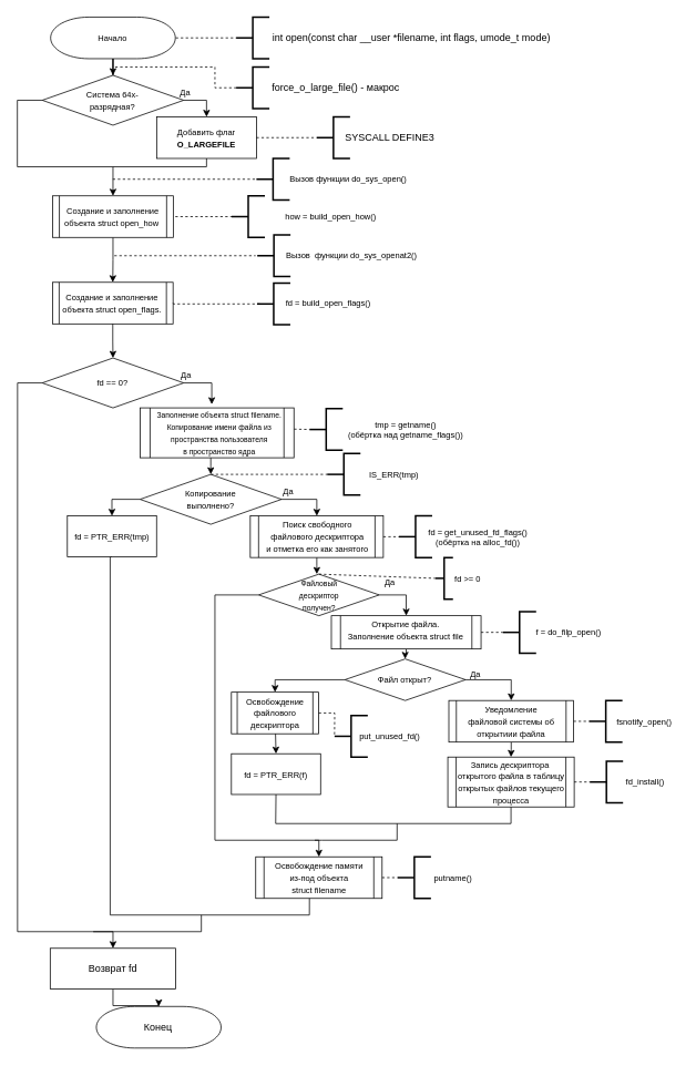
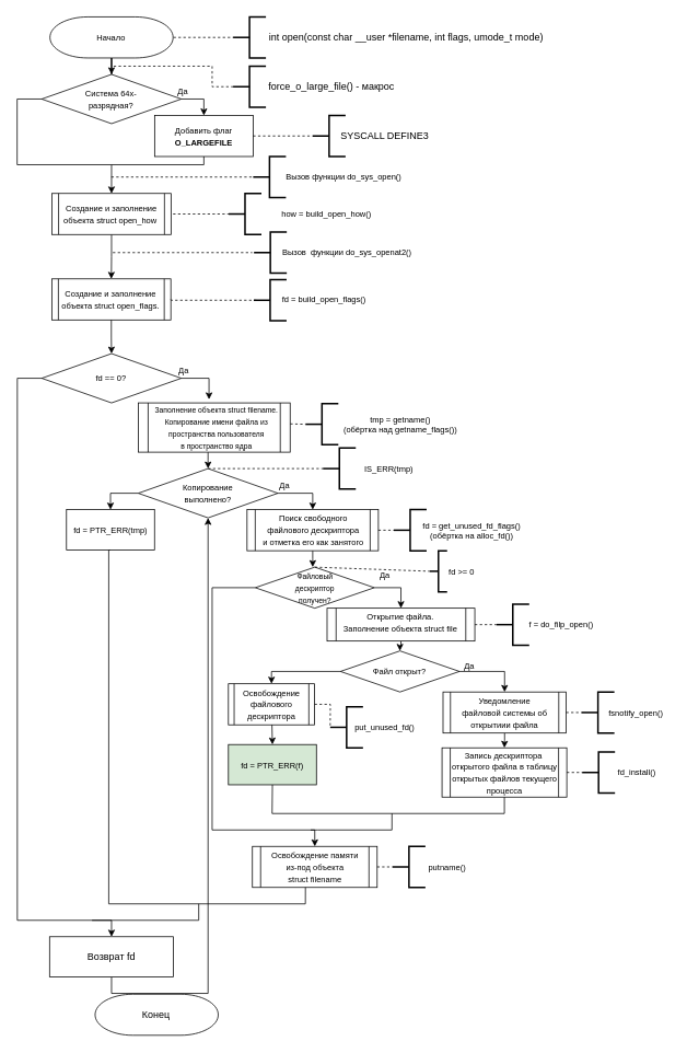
- <mxCell id="96" value="&lt;font style=&quot;font-size: 10px;&quot;&gt;fd = PTR_ERR(f)&lt;/font&gt;" style="rounded=0;whiteSpace=wrap;html=1;" parent="1" vertex="1"><mxGeometry x="277.79" y="906" width="107.25" height="49" as="geometry" /></mxCell>
+ <mxCell id="96" value="&lt;font style=&quot;font-size: 10px;&quot;&gt;fd = PTR_ERR(f)&lt;/font&gt;" style="rounded=0;whiteSpace=wrap;html=1;fillColor=#d5e8d4;" parent="1" vertex="1"><mxGeometry x="277.79" y="906" width="107.25" height="49" as="geometry" /></mxCell>
- <mxCell id="86" style="edgeStyle=orthogonalEdgeStyle;rounded=0;orthogonalLoop=1;jettySize=auto;html=1;exitX=0.5;exitY=1;exitDx=0;exitDy=0;entryX=0.5;entryY=0;entryDx=0;entryDy=0;entryPerimeter=0;" parent="1" source="87" target="64" edge="1"><mxGeometry relative="1" as="geometry" /></mxCell>
+ <mxCell id="86" style="edgeStyle=orthogonalEdgeStyle;rounded=0;orthogonalLoop=1;jettySize=auto;html=1;exitX=0.5;exitY=1;exitDx=0;exitDy=0;" parent="1" source="87" target="23" edge="1"><mxGeometry relative="1" as="geometry" /></mxCell>
